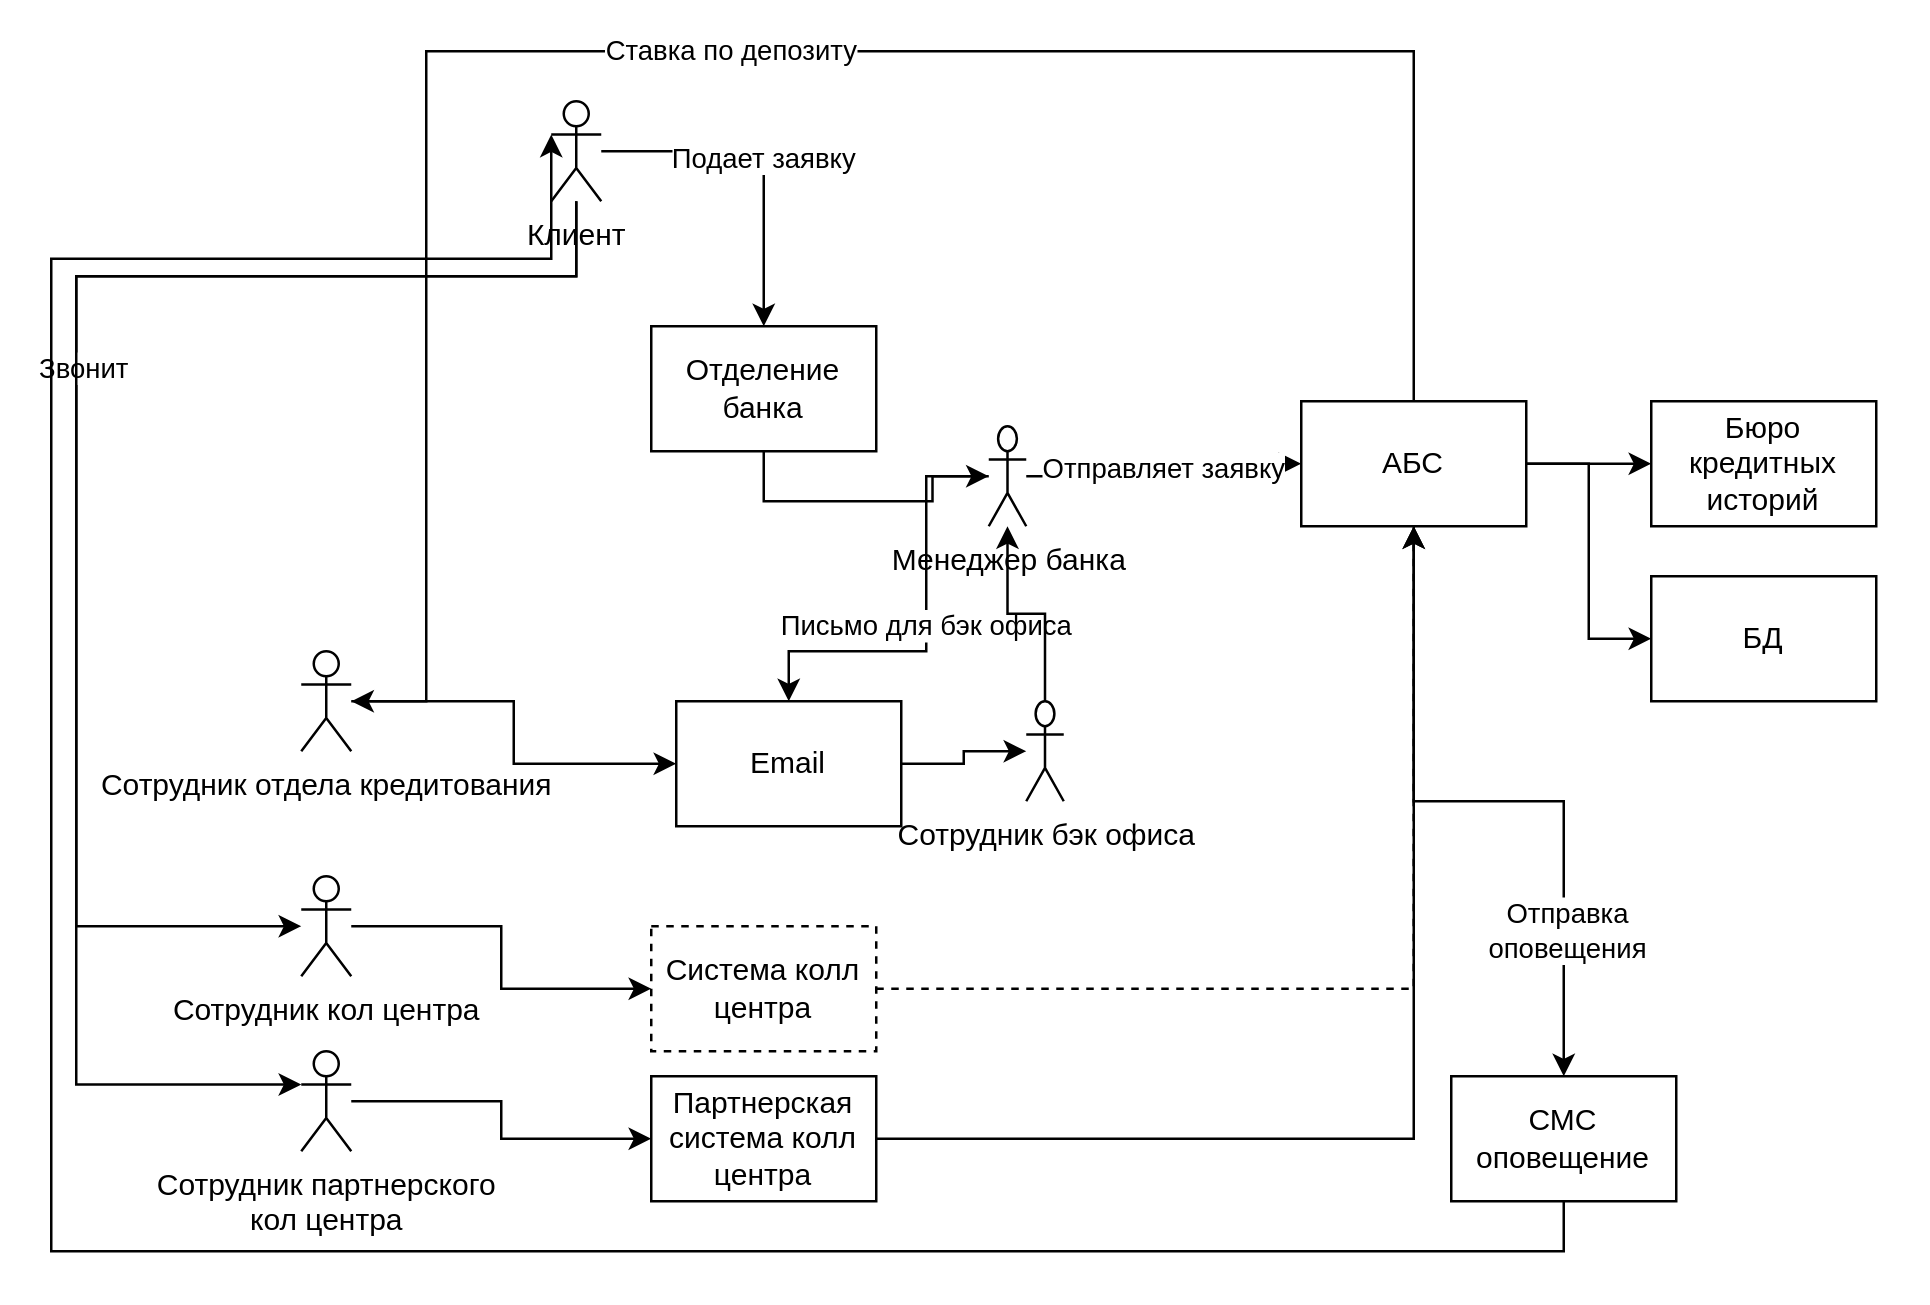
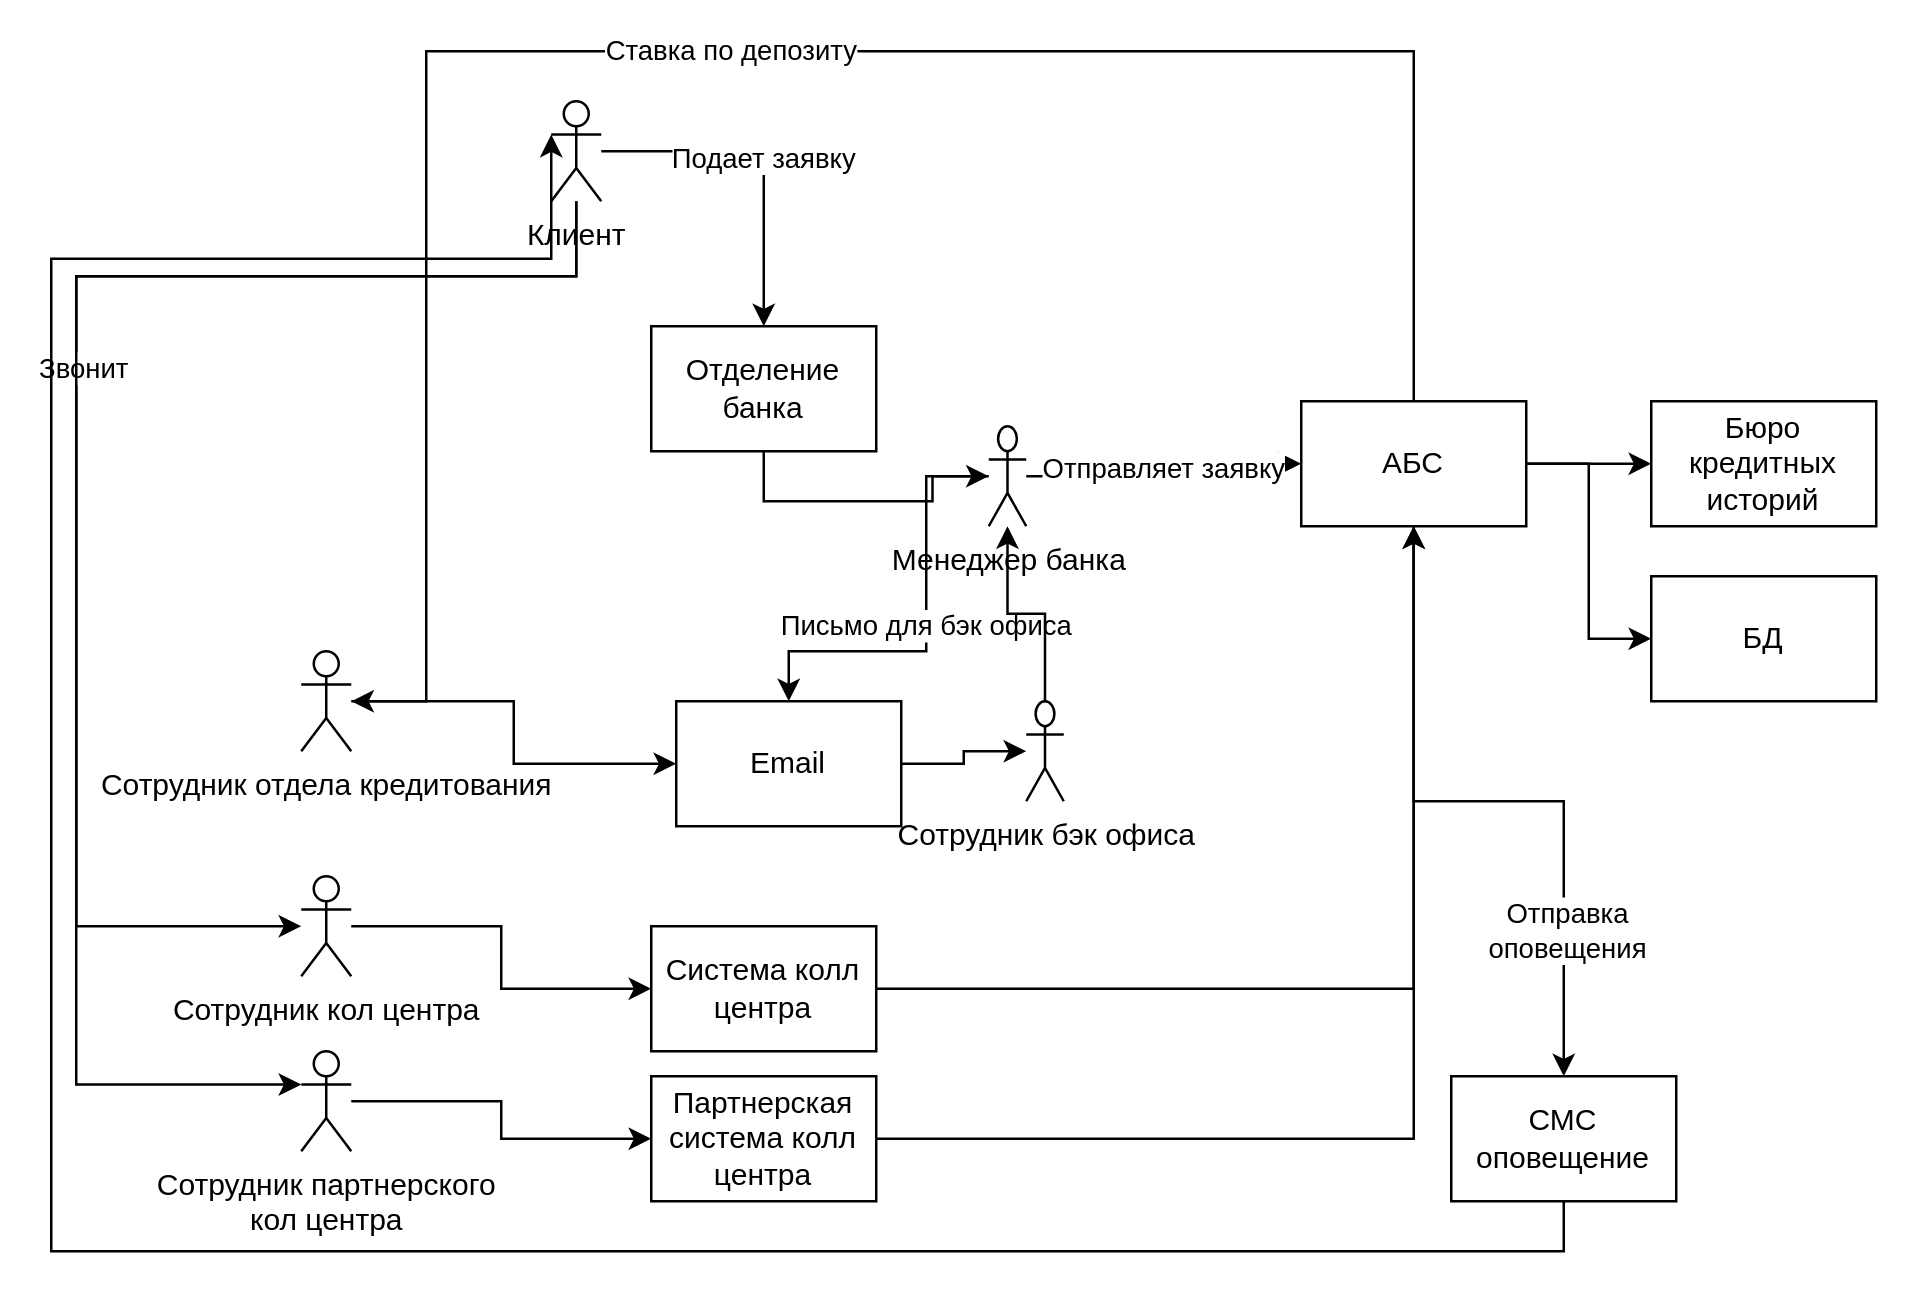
- <mxCell id="28" value="Система колл центра" style="rounded=0;whiteSpace=wrap;html=1;dashed=1;" vertex="1" parent="1"><mxGeometry x="260" y="370" width="90" height="50" as="geometry" /></mxCell>
+ <mxCell id="28" value="Система колл центра" style="rounded=0;whiteSpace=wrap;html=1;" vertex="1" parent="1"><mxGeometry x="260" y="370" width="90" height="50" as="geometry" /></mxCell>
- <mxCell id="27" style="edgeStyle=orthogonalEdgeStyle;rounded=0;orthogonalLoop=1;jettySize=auto;html=1;entryX=0.5;entryY=1;entryDx=0;entryDy=0;dashed=1;" edge="1" parent="1" source="28" target="20"><mxGeometry relative="1" as="geometry" /></mxCell>
+ <mxCell id="27" style="edgeStyle=orthogonalEdgeStyle;rounded=0;orthogonalLoop=1;jettySize=auto;html=1;entryX=0.5;entryY=1;entryDx=0;entryDy=0;" edge="1" parent="1" source="28" target="20"><mxGeometry relative="1" as="geometry" /></mxCell>
